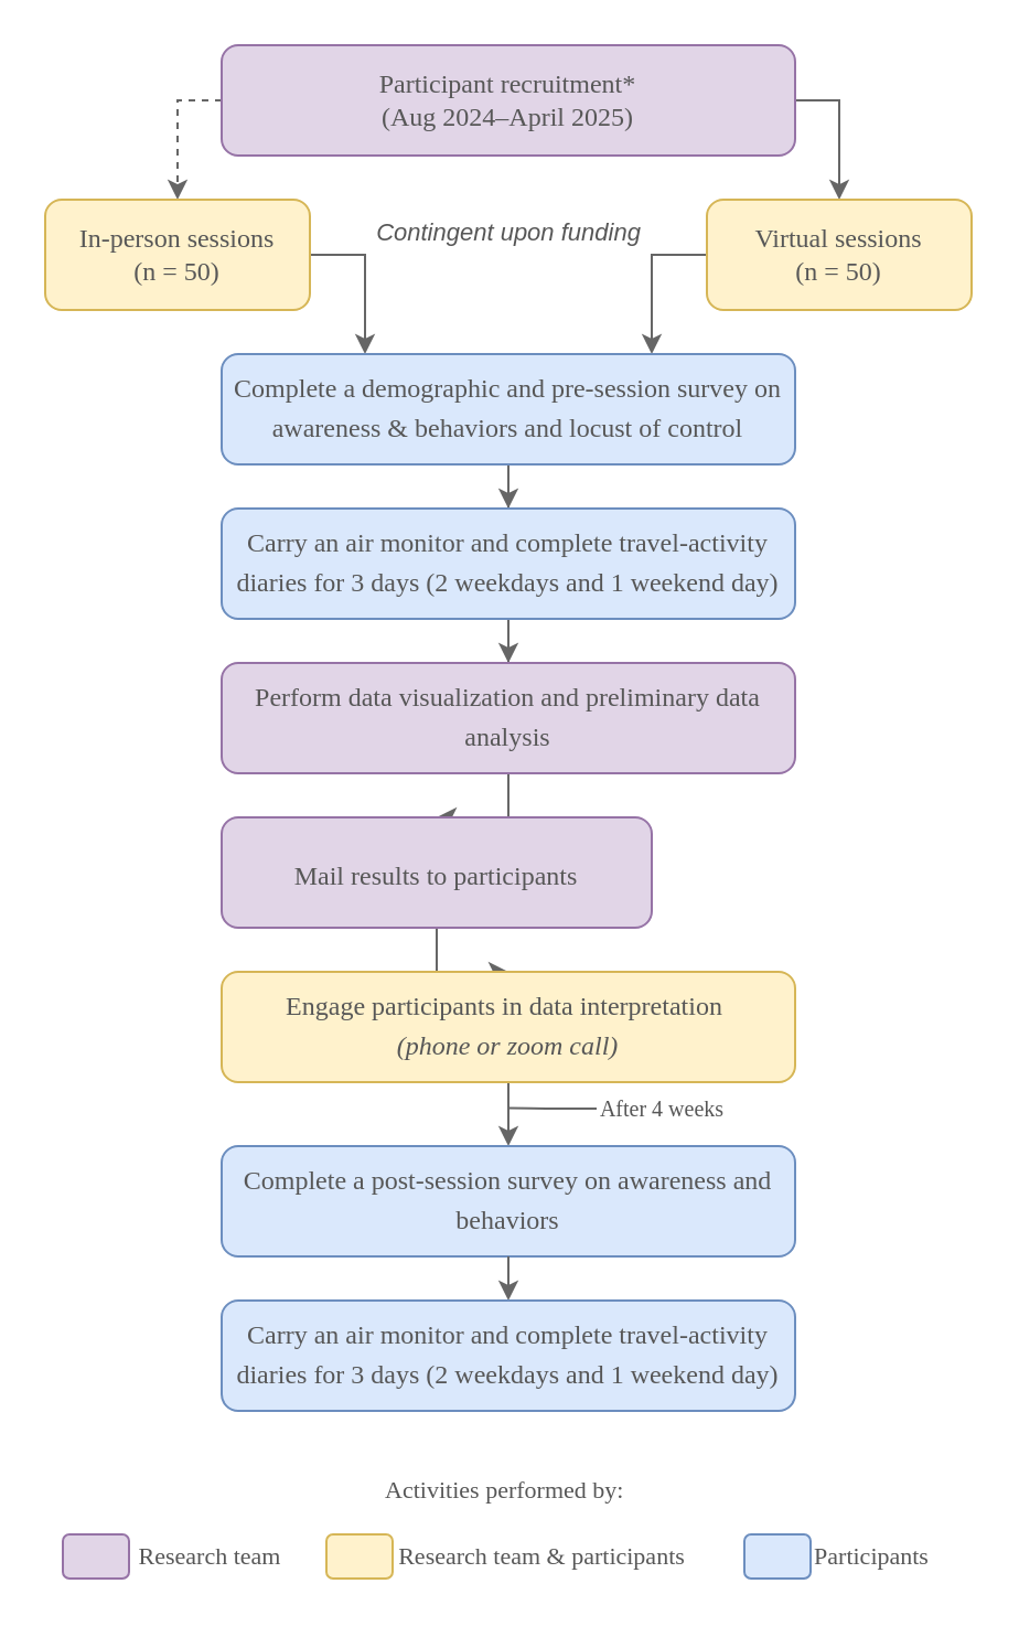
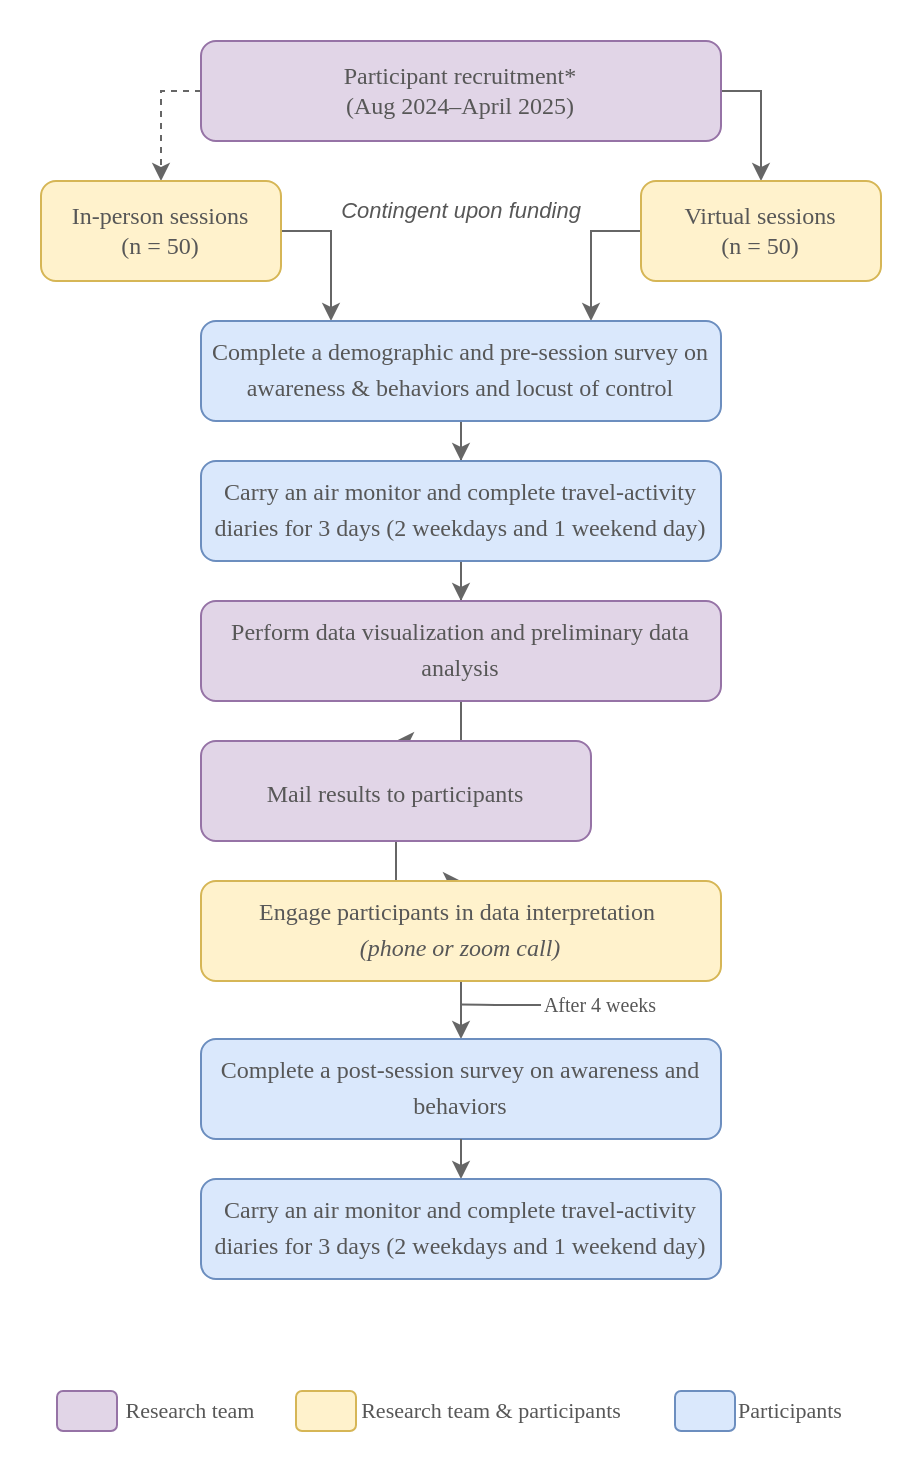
- <mxCell id="22" value="Activities performed by:&amp;nbsp;" style="text;html=1;strokeColor=none;fillColor=none;align=center;verticalAlign=middle;whiteSpace=wrap;rounded=0;fontFamily=Times New Roman;fontSize=11;fontColor=#575757;" vertex="1" parent="1"><mxGeometry x="100" y="660" width="260" height="30" as="geometry" /></mxCell>
